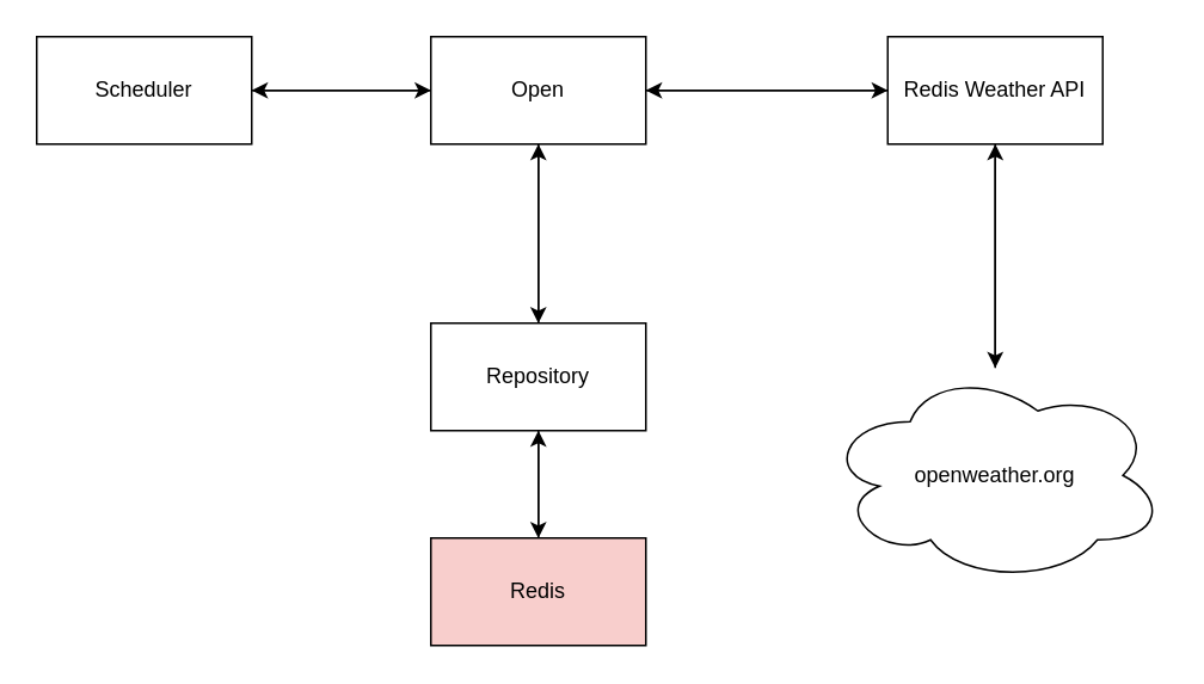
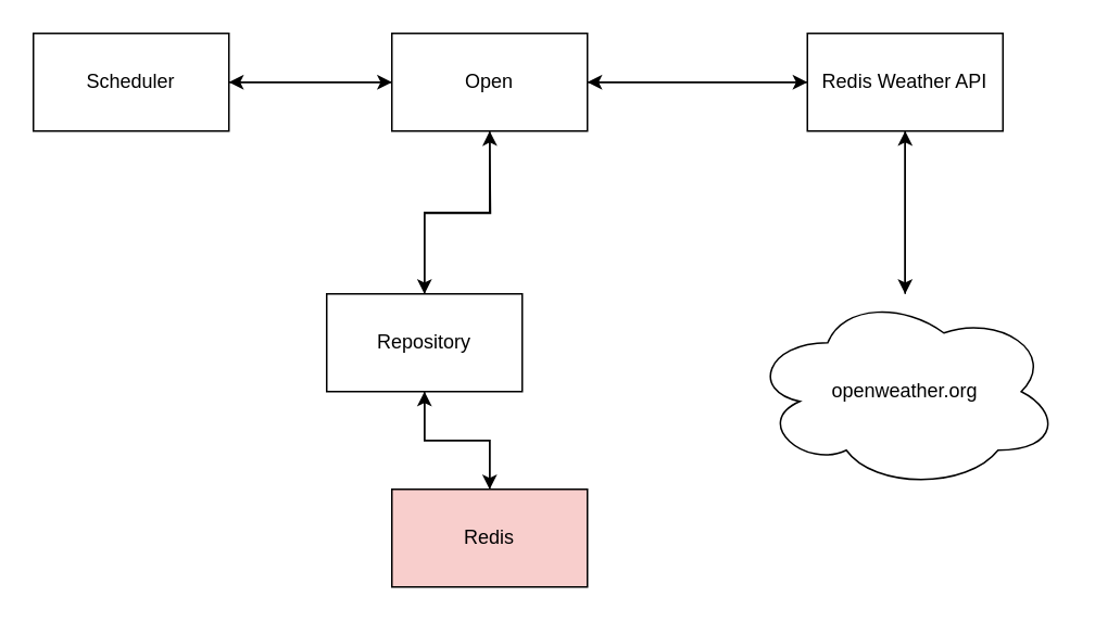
- <mxCell id="13" value="Repository" style="rounded=0;whiteSpace=wrap;html=1;" vertex="1" parent="1"><mxGeometry x="240" y="180" width="120" height="60" as="geometry" /></mxCell>
+ <mxCell id="13" value="Repository" style="rounded=0;whiteSpace=wrap;html=1;" vertex="1" parent="1"><mxGeometry x="200" y="180" width="120" height="60" as="geometry" /></mxCell>
- <mxCell id="6" value="openweather.org" style="ellipse;shape=cloud;whiteSpace=wrap;html=1;" vertex="1" parent="1"><mxGeometry x="460" y="205" width="190" height="120" as="geometry" /></mxCell>
+ <mxCell id="6" value="openweather.org" style="ellipse;shape=cloud;whiteSpace=wrap;html=1;" vertex="1" parent="1"><mxGeometry x="460" y="180" width="190" height="120" as="geometry" /></mxCell>
